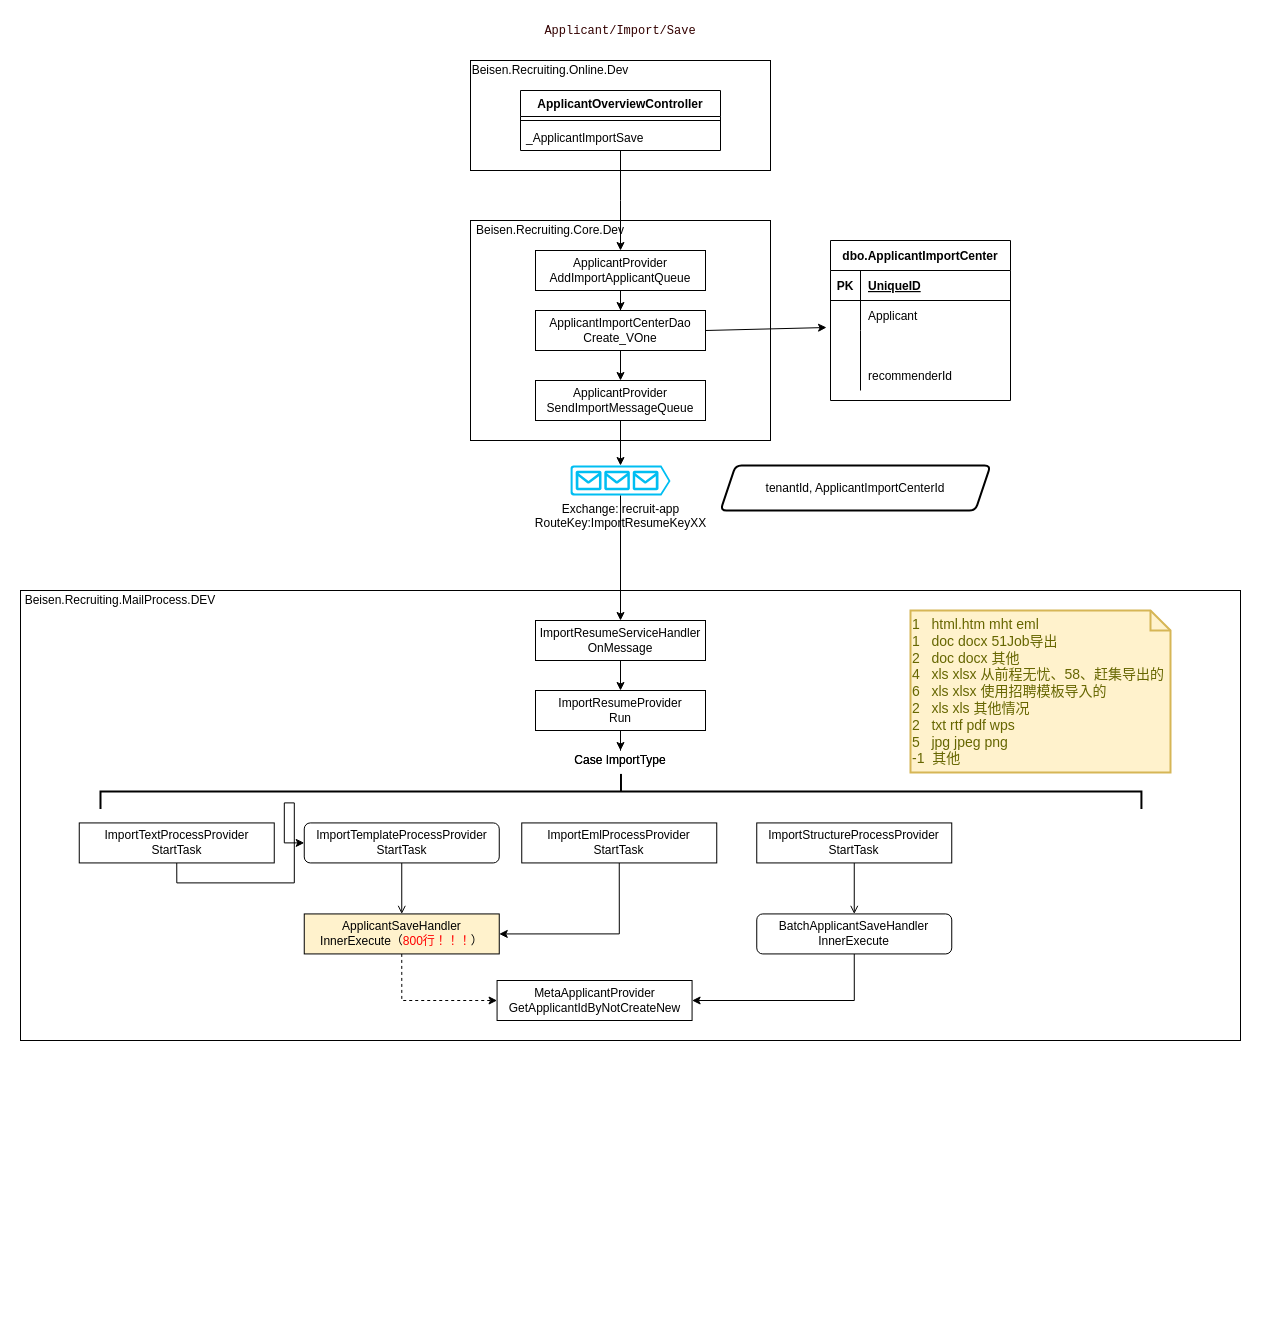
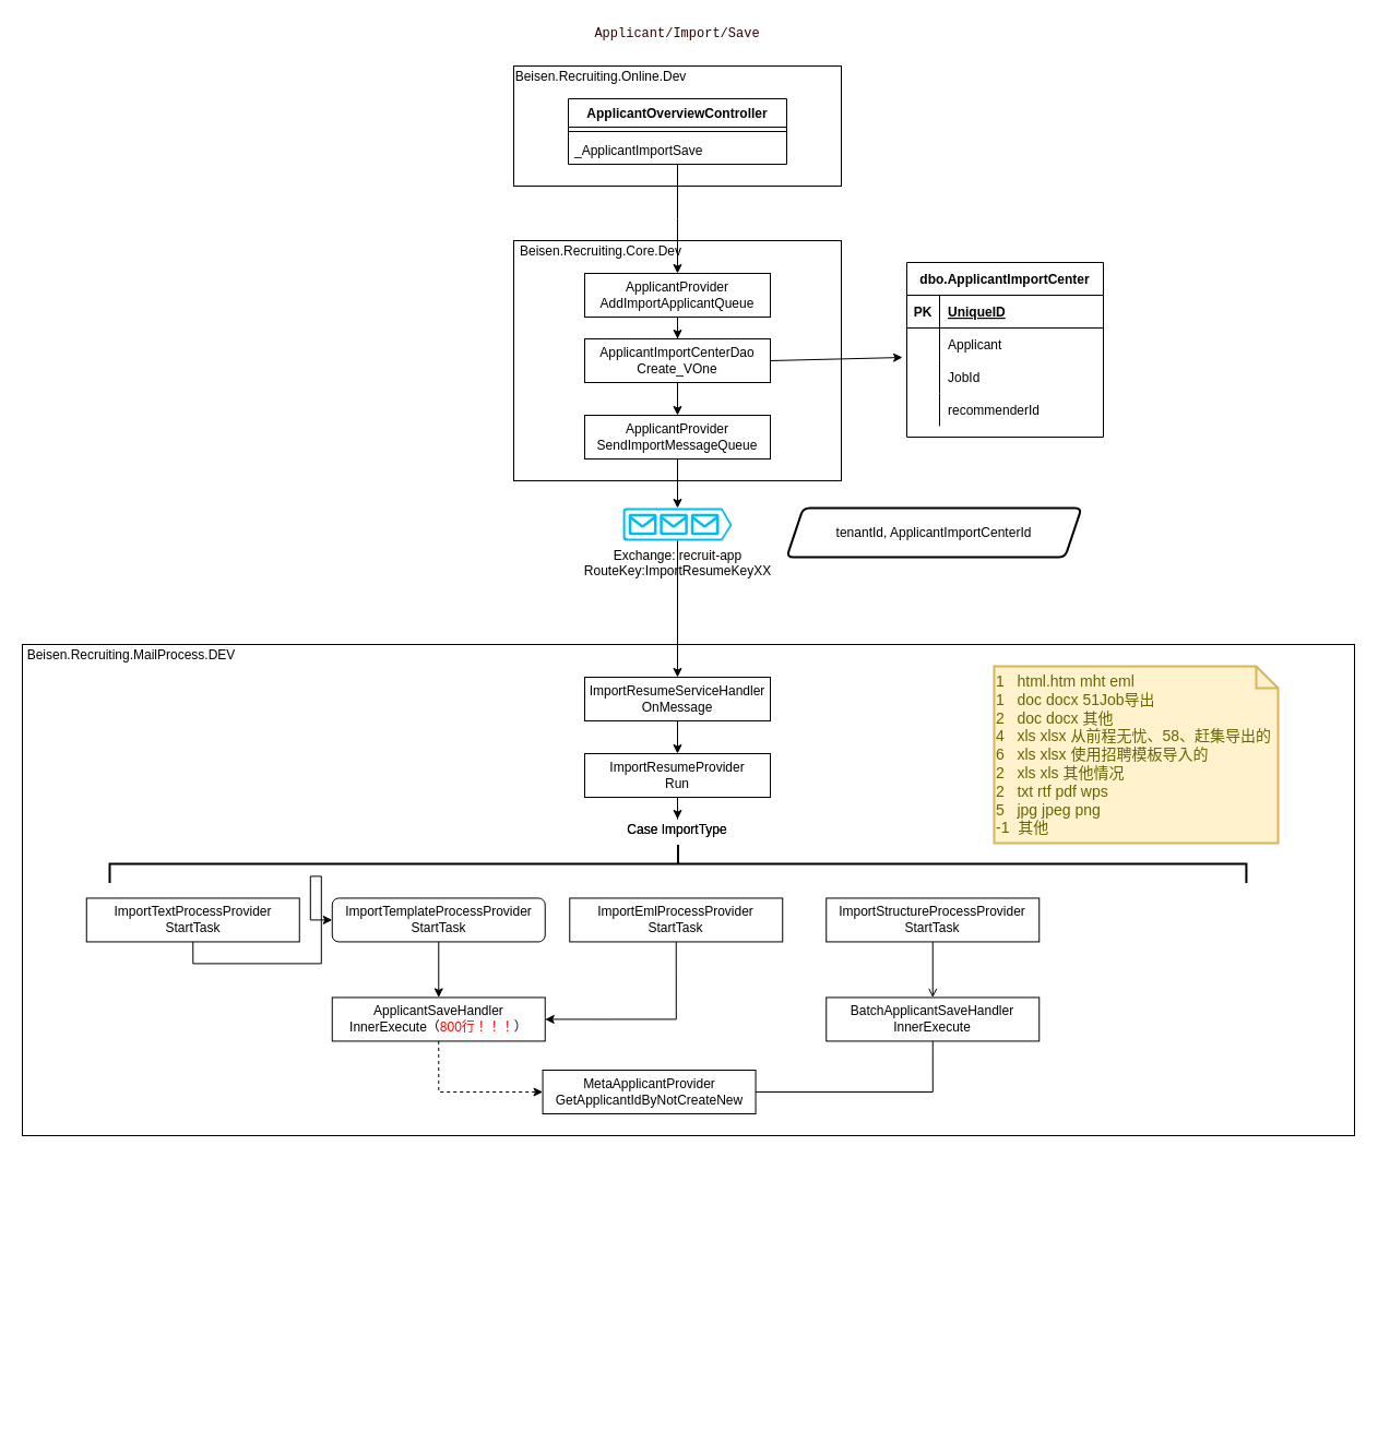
+ <mxCell id="11" value="JobId" style="shape=partialRectangle;connectable=0;fillColor=none;top=0;left=0;bottom=0;right=0;align=left;spacingLeft=6;overflow=hidden;" parent="9" vertex="1"><mxGeometry x="30" width="150" height="30" as="geometry" /></mxCell>
- <mxCell id="39" style="edgeStyle=orthogonalEdgeStyle;rounded=0;orthogonalLoop=1;jettySize=auto;html=1;exitX=0.5;exitY=1;exitDx=0;exitDy=0;entryX=0.5;entryY=0;entryDx=0;entryDy=0;endArrow=open;" parent="1" source="40" target="53" edge="1"><mxGeometry relative="1" as="geometry" /></mxCell>
+ <mxCell id="39" style="edgeStyle=orthogonalEdgeStyle;rounded=0;orthogonalLoop=1;jettySize=auto;html=1;exitX=0.5;exitY=1;exitDx=0;exitDy=0;entryX=0.5;entryY=0;entryDx=0;entryDy=0;" parent="1" source="40" target="53" edge="1"><mxGeometry relative="1" as="geometry" /></mxCell>
- <mxCell id="53" value="ApplicantSaveHandler&lt;br&gt;InnerExecute（&lt;font color=&quot;#ff0000&quot;&gt;800行！！！&lt;/font&gt;）" style="rounded=0;whiteSpace=wrap;html=1;fillColor=#fff2cc;" parent="1" vertex="1"><mxGeometry x="303.75" y="913.43" width="195" height="40" as="geometry" /></mxCell>
+ <mxCell id="53" value="ApplicantSaveHandler&lt;br&gt;InnerExecute（&lt;font color=&quot;#ff0000&quot;&gt;800行！！！&lt;/font&gt;）" style="rounded=0;whiteSpace=wrap;html=1;" parent="1" vertex="1"><mxGeometry x="303.75" y="913.43" width="195" height="40" as="geometry" /></mxCell>
- <mxCell id="50" value="BatchApplicantSaveHandler&lt;br&gt;InnerExecute" style="whiteSpace=wrap;html=1;rounded=1;" parent="1" vertex="1"><mxGeometry x="756.25" y="913.43" width="195" height="40" as="geometry" /></mxCell>
+ <mxCell id="50" value="BatchApplicantSaveHandler&lt;br&gt;InnerExecute" style="rounded=0;whiteSpace=wrap;html=1;" parent="1" vertex="1"><mxGeometry x="756.25" y="913.43" width="195" height="40" as="geometry" /></mxCell>
- <mxCell id="49" style="edgeStyle=orthogonalEdgeStyle;rounded=0;orthogonalLoop=1;jettySize=auto;html=1;exitX=0.5;exitY=1;exitDx=0;exitDy=0;entryX=1;entryY=0.5;entryDx=0;entryDy=0;" parent="1" source="50" target="51" edge="1"><mxGeometry relative="1" as="geometry" /></mxCell>
+ <mxCell id="49" style="edgeStyle=orthogonalEdgeStyle;rounded=0;orthogonalLoop=1;jettySize=auto;html=1;exitX=0.5;exitY=1;exitDx=0;exitDy=0;entryX=1;entryY=0.5;entryDx=0;entryDy=0;endArrow=none;" parent="1" source="50" target="51" edge="1"><mxGeometry relative="1" as="geometry" /></mxCell>
